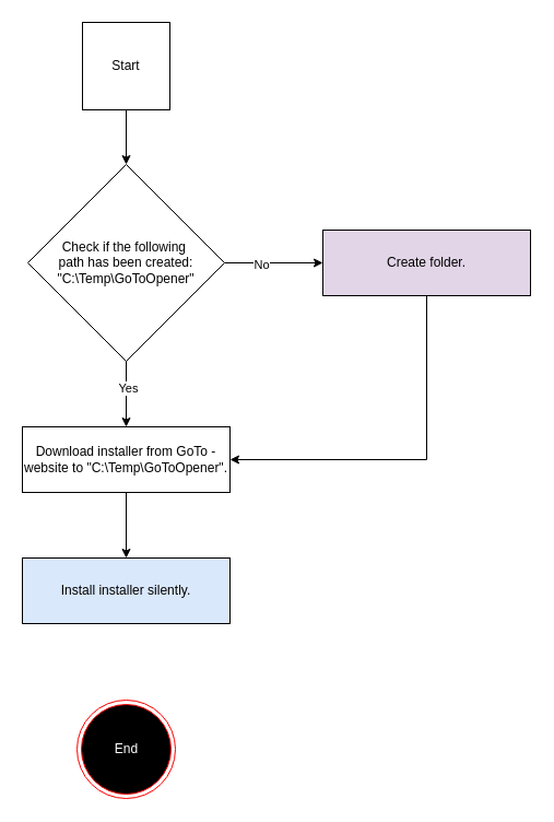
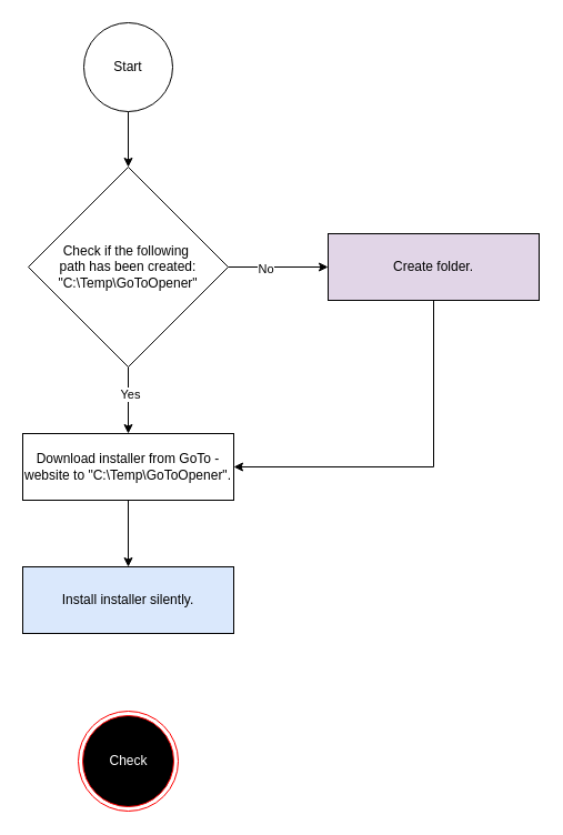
- <mxCell id="4" value="Start" style="whiteSpace=wrap;html=1;aspect=fixed;rounded=0;" vertex="1" parent="1"><mxGeometry x="75" y="20" width="80" height="80" as="geometry" /></mxCell>
+ <mxCell id="4" value="Start" style="ellipse;whiteSpace=wrap;html=1;aspect=fixed;" vertex="1" parent="1"><mxGeometry x="75" y="20" width="80" height="80" as="geometry" /></mxCell>
- <mxCell id="15" value="&lt;font color=&quot;#ffffff&quot;&gt;End&lt;/font&gt;" style="ellipse;html=1;shape=endState;fillColor=#000000;strokeColor=#ff0000;" vertex="1" parent="1"><mxGeometry x="70" y="640" width="90" height="90" as="geometry" /></mxCell>
+ <mxCell id="15" value="&lt;font color=&quot;#ffffff&quot;&gt;Check&lt;/font&gt;" style="ellipse;html=1;shape=endState;fillColor=#000000;strokeColor=#ff0000;" vertex="1" parent="1"><mxGeometry x="70" y="640" width="90" height="90" as="geometry" /></mxCell>
